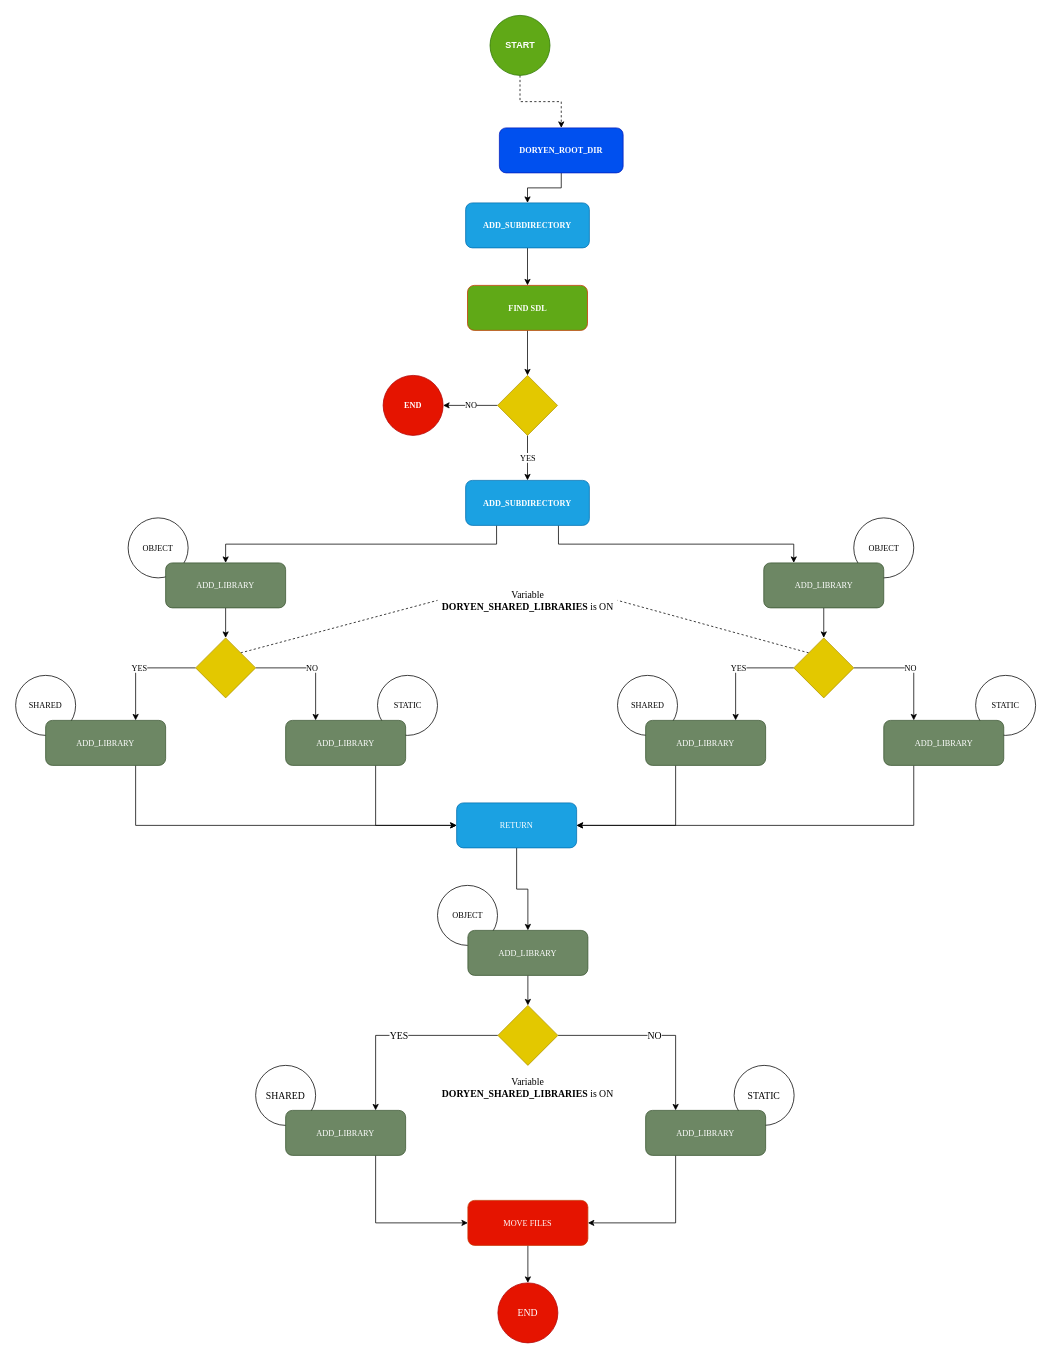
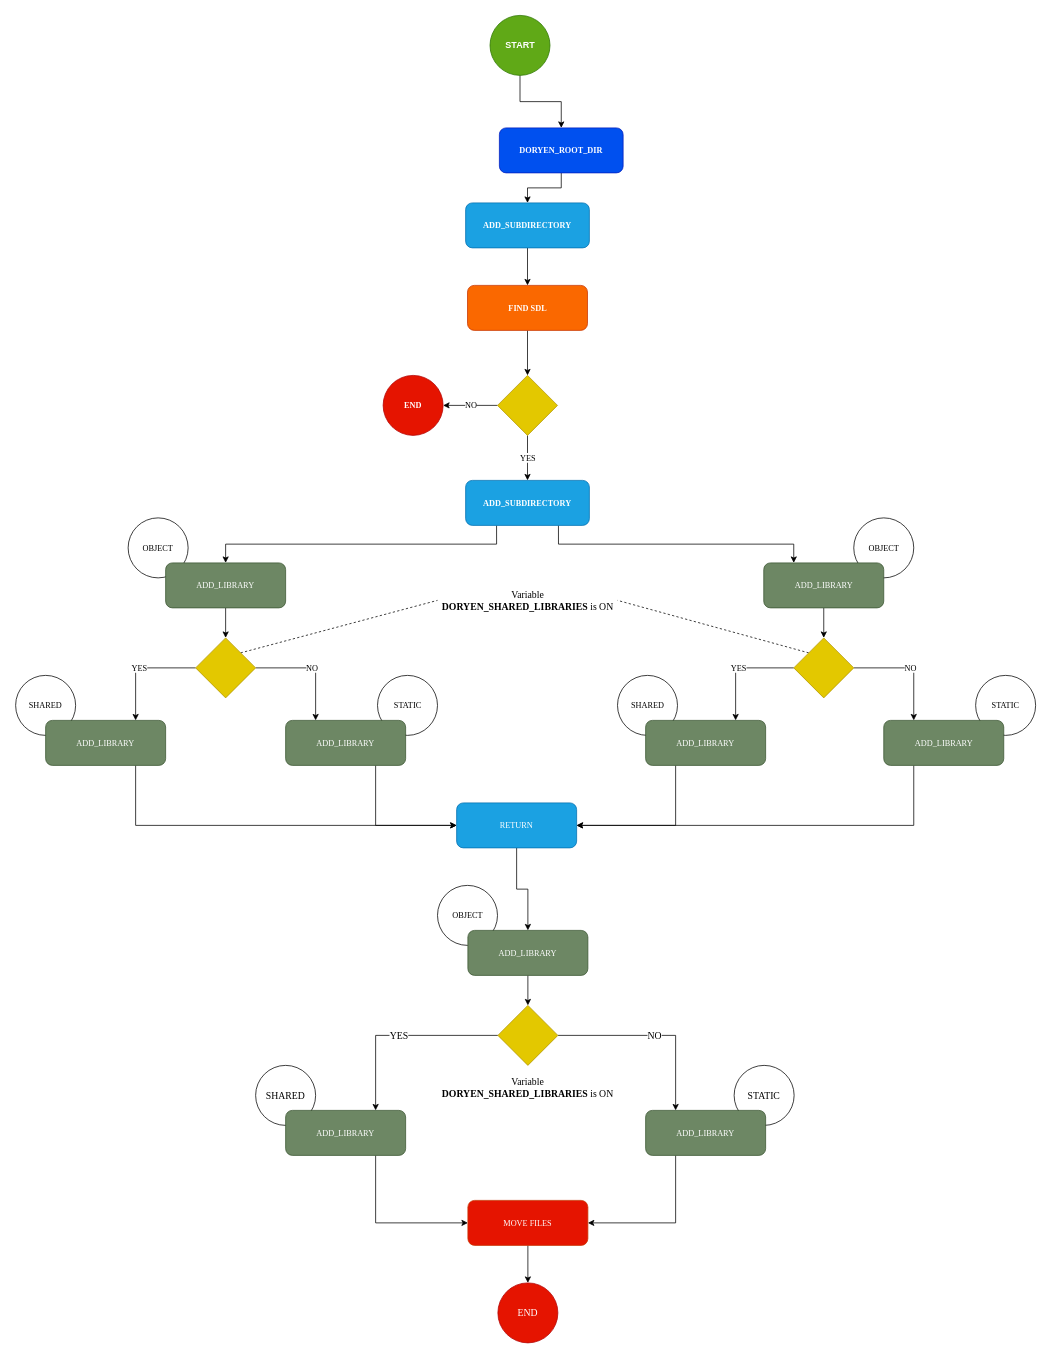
- <mxCell id="11" value="" style="edgeStyle=orthogonalEdgeStyle;rounded=0;orthogonalLoop=1;jettySize=auto;html=1;fontFamily=SF Pro 300;fontSize=11;dashed=1;" edge="1" parent="1" source="12" target="14"><mxGeometry relative="1" as="geometry" /></mxCell>
+ <mxCell id="11" value="" style="edgeStyle=orthogonalEdgeStyle;rounded=0;orthogonalLoop=1;jettySize=auto;html=1;fontFamily=SF Pro 300;fontSize=11;" edge="1" parent="1" source="12" target="14"><mxGeometry relative="1" as="geometry" /></mxCell>
- <mxCell id="18" value="FIND SDL" style="rounded=1;whiteSpace=wrap;html=1;fontFamily=SF Pro 300;fontSize=11;fillColor=#60a917;strokeColor=#C73500;fontColor=#ffffff;fontStyle=1;" vertex="1" parent="1"><mxGeometry x="622.5" y="380" width="160" height="60" as="geometry" /></mxCell>
+ <mxCell id="18" value="FIND SDL" style="rounded=1;whiteSpace=wrap;html=1;fontFamily=SF Pro 300;fontSize=11;fillColor=#fa6800;strokeColor=#C73500;fontColor=#ffffff;fontStyle=1" vertex="1" parent="1"><mxGeometry x="622.5" y="380" width="160" height="60" as="geometry" /></mxCell>
